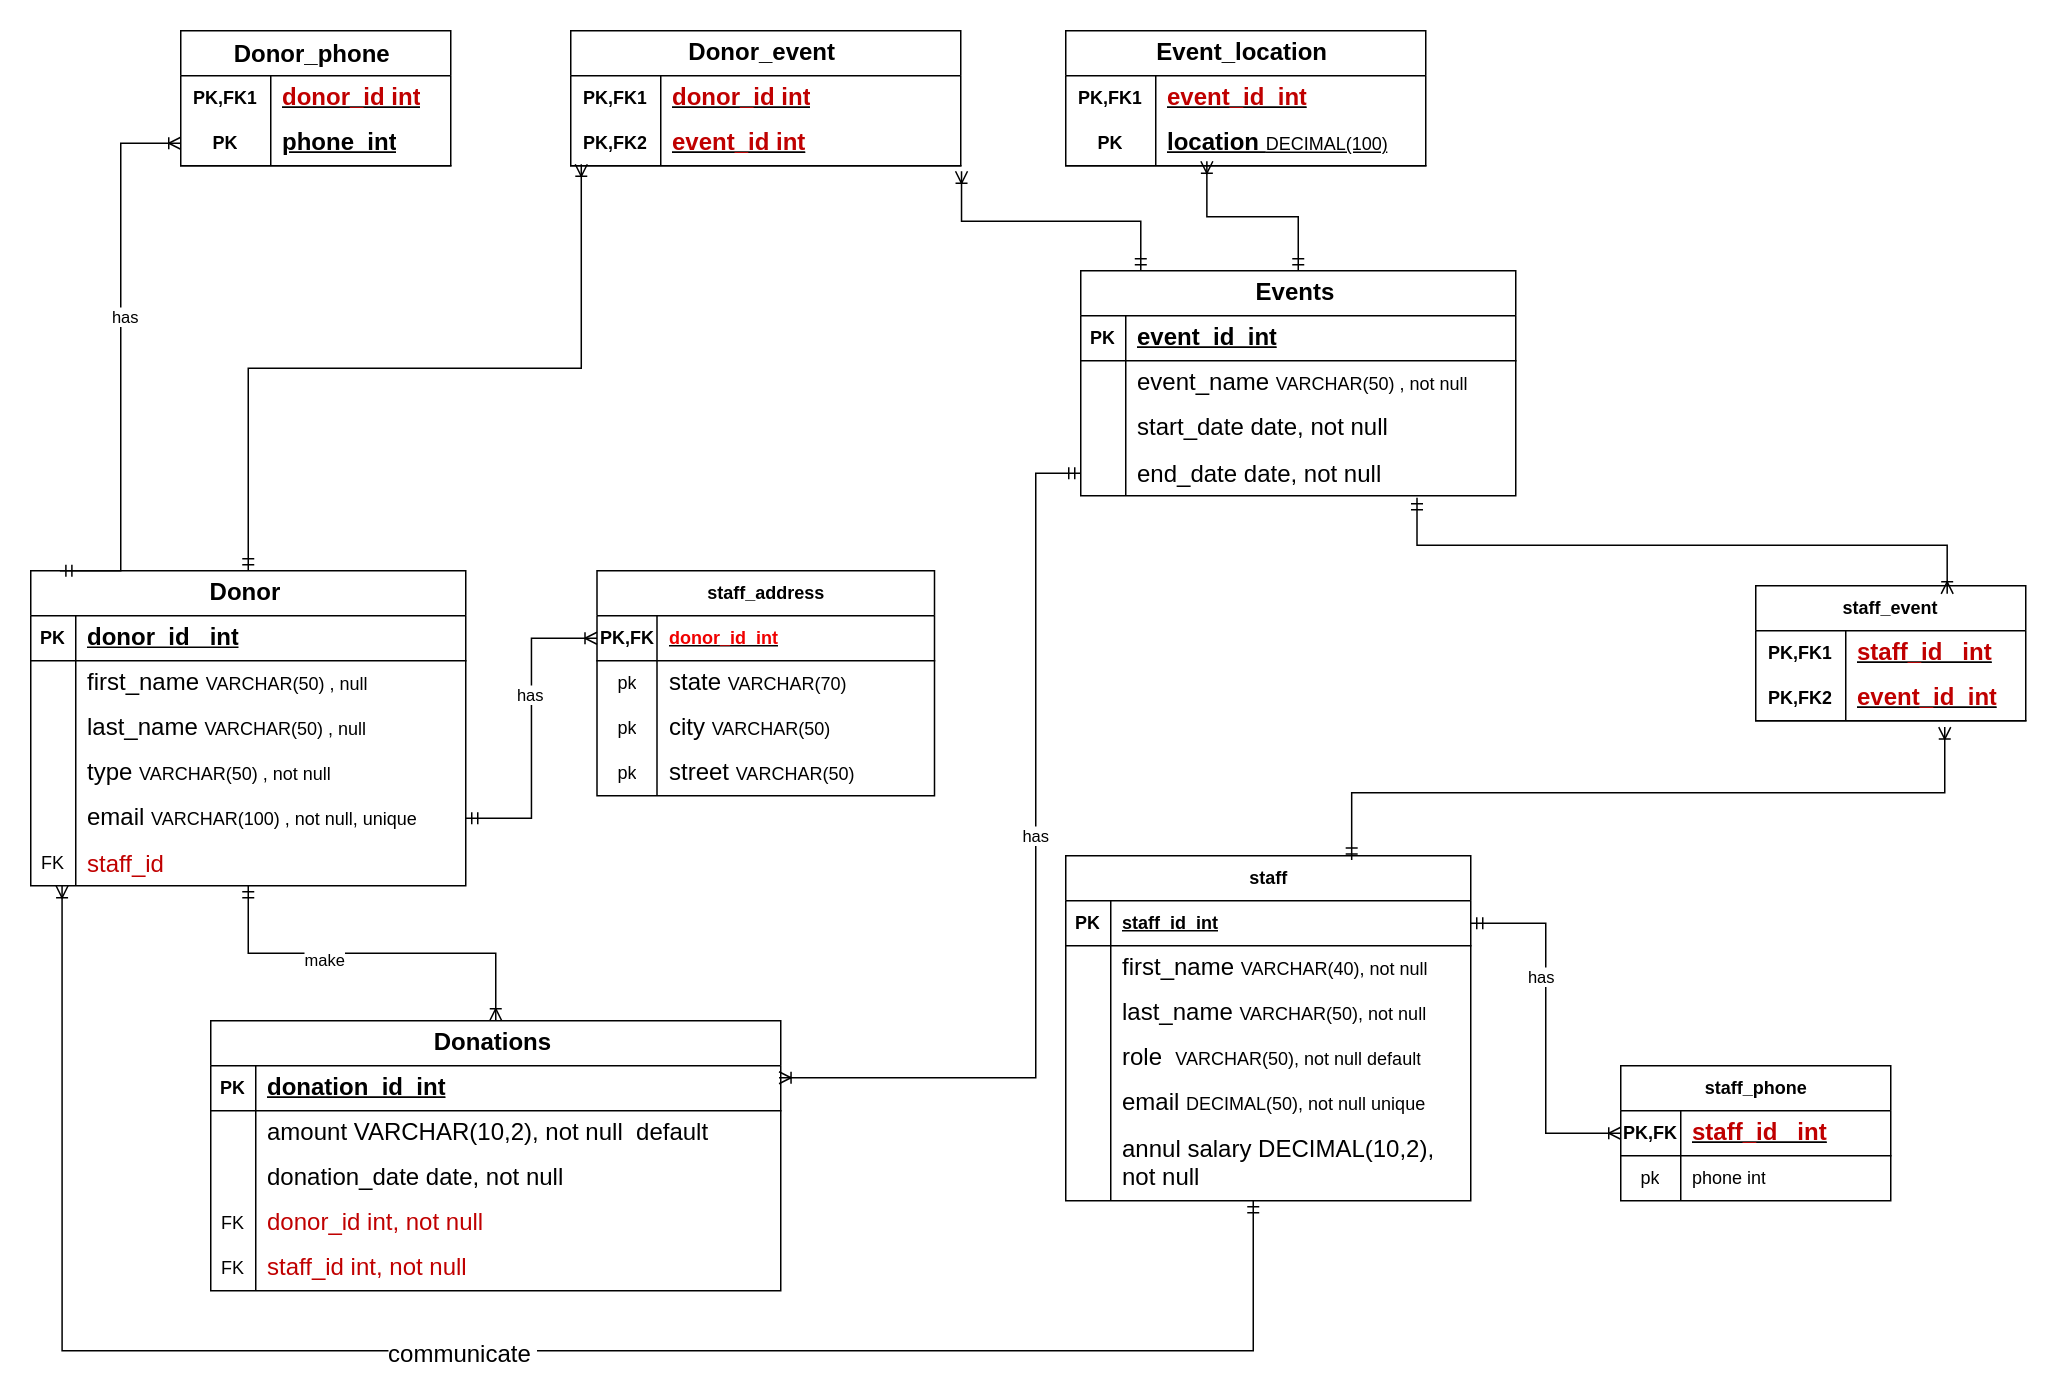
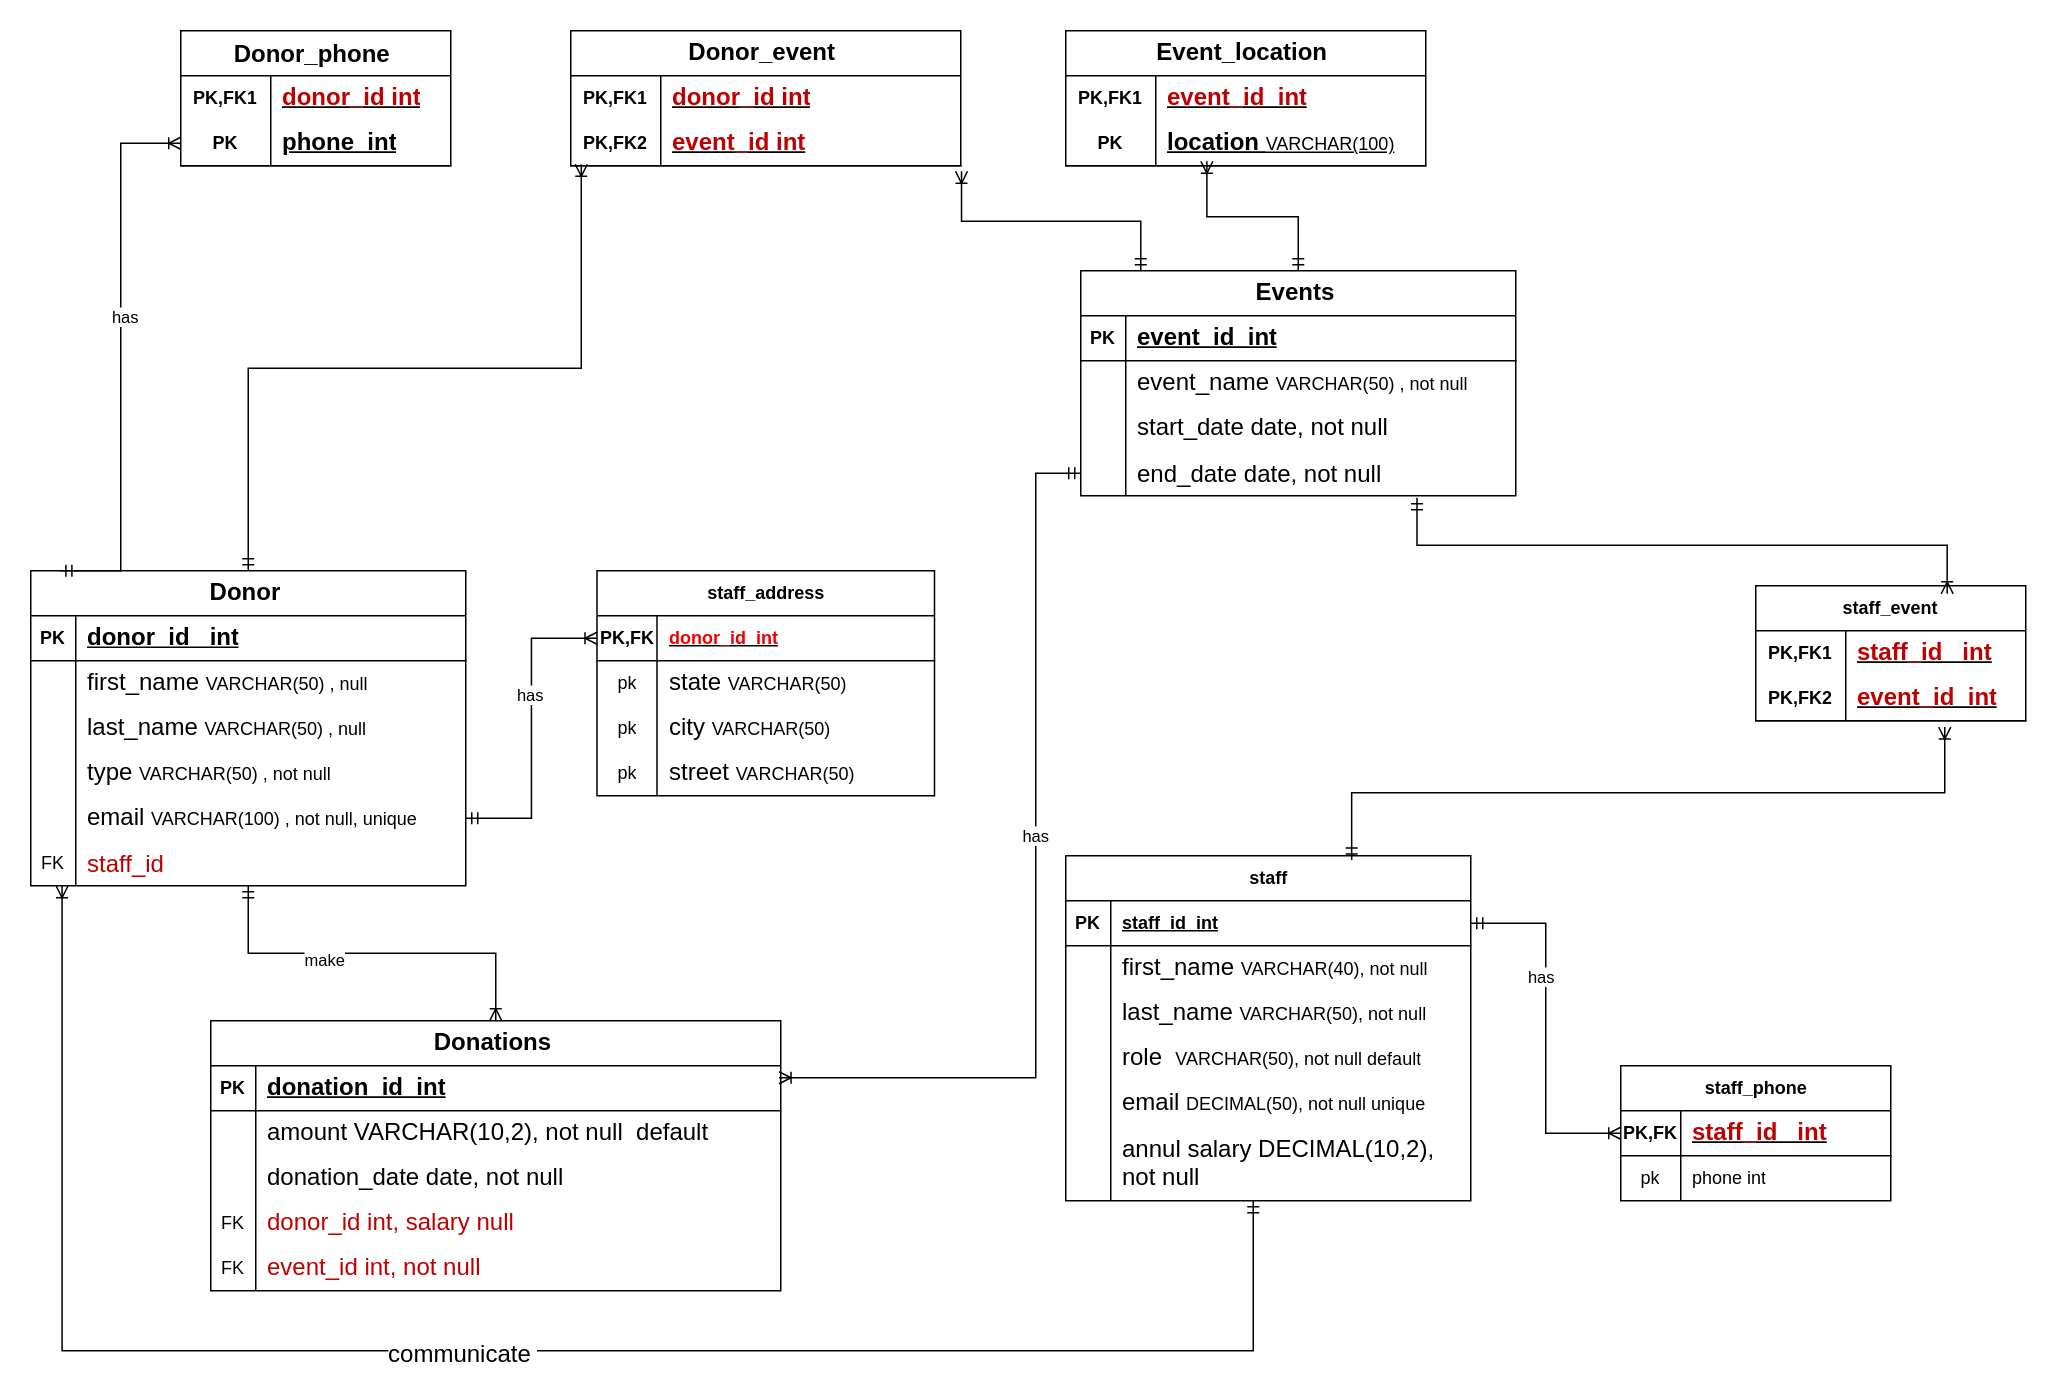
- <mxCell id="63" value="&lt;u&gt;&lt;span style=&quot;font-size:12.0pt;line-height:115%;&lt;br/&gt;font-family:&amp;quot;Times New Roman&amp;quot;,serif;mso-ascii-theme-font:major-bidi;mso-fareast-font-family:&lt;br/&gt;Aptos;mso-fareast-theme-font:minor-latin;mso-hansi-theme-font:major-bidi;&lt;br/&gt;mso-bidi-theme-font:major-bidi;mso-ansi-language:EN-US;mso-fareast-language:&lt;br/&gt;EN-US;mso-bidi-language:AR-SA&quot;&gt;location&amp;nbsp;&lt;/span&gt;&lt;/u&gt;&lt;span style=&quot;font-weight: 400;&quot;&gt;DECIMAL(100)&lt;/span&gt;" style="shape=partialRectangle;connectable=0;fillColor=none;top=0;left=0;bottom=0;right=0;align=left;spacingLeft=6;fontStyle=5;overflow=hidden;html=1;whiteSpace=wrap;" parent="61" vertex="1"><mxGeometry x="60" width="180" height="30" as="geometry"><mxRectangle width="180" height="30" as="alternateBounds" /></mxGeometry></mxCell>
+ <mxCell id="63" value="&lt;u&gt;&lt;span style=&quot;font-size:12.0pt;line-height:115%;&lt;br/&gt;font-family:&amp;quot;Times New Roman&amp;quot;,serif;mso-ascii-theme-font:major-bidi;mso-fareast-font-family:&lt;br/&gt;Aptos;mso-fareast-theme-font:minor-latin;mso-hansi-theme-font:major-bidi;&lt;br/&gt;mso-bidi-theme-font:major-bidi;mso-ansi-language:EN-US;mso-fareast-language:&lt;br/&gt;EN-US;mso-bidi-language:AR-SA&quot;&gt;location&amp;nbsp;&lt;/span&gt;&lt;/u&gt;&lt;span style=&quot;font-weight: 400;&quot;&gt;VARCHAR(100)&lt;/span&gt;" style="shape=partialRectangle;connectable=0;fillColor=none;top=0;left=0;bottom=0;right=0;align=left;spacingLeft=6;fontStyle=5;overflow=hidden;html=1;whiteSpace=wrap;" parent="61" vertex="1"><mxGeometry x="60" width="180" height="30" as="geometry"><mxRectangle width="180" height="30" as="alternateBounds" /></mxGeometry></mxCell>
- <mxCell id="121" value="&lt;span style=&quot;font-size: 12pt; line-height: 18.4px;&quot;&gt;state&amp;nbsp;&lt;/span&gt;VARCHAR(70)&amp;nbsp;" style="shape=partialRectangle;connectable=0;fillColor=none;top=0;left=0;bottom=0;right=0;align=left;spacingLeft=6;overflow=hidden;whiteSpace=wrap;html=1;" parent="119" vertex="1"><mxGeometry x="40" width="185" height="30" as="geometry"><mxRectangle width="185" height="30" as="alternateBounds" /></mxGeometry></mxCell>
+ <mxCell id="121" value="&lt;span style=&quot;font-size: 12pt; line-height: 18.4px;&quot;&gt;state&amp;nbsp;&lt;/span&gt;VARCHAR(50)&amp;nbsp;" style="shape=partialRectangle;connectable=0;fillColor=none;top=0;left=0;bottom=0;right=0;align=left;spacingLeft=6;overflow=hidden;whiteSpace=wrap;html=1;" parent="119" vertex="1"><mxGeometry x="40" width="185" height="30" as="geometry"><mxRectangle width="185" height="30" as="alternateBounds" /></mxGeometry></mxCell>
- <mxCell id="46" value="&lt;span style=&quot;font-size:12.0pt;line-height:115%;&lt;br/&gt;font-family:&amp;quot;Times New Roman&amp;quot;,serif;mso-ascii-theme-font:major-bidi;mso-fareast-font-family:&lt;br/&gt;Aptos;mso-fareast-theme-font:minor-latin;mso-hansi-theme-font:major-bidi;&lt;br/&gt;mso-bidi-theme-font:major-bidi;color:#C00000;mso-ansi-language:EN-US;&lt;br/&gt;mso-fareast-language:EN-US;mso-bidi-language:AR-SA&quot;&gt;donor_id int, not null&lt;/span&gt;" style="shape=partialRectangle;connectable=0;fillColor=none;top=0;left=0;bottom=0;right=0;align=left;spacingLeft=6;overflow=hidden;whiteSpace=wrap;html=1;" parent="44" vertex="1"><mxGeometry x="30" width="350" height="30" as="geometry"><mxRectangle width="350" height="30" as="alternateBounds" /></mxGeometry></mxCell>
+ <mxCell id="46" value="&lt;span style=&quot;font-size:12.0pt;line-height:115%;&lt;br/&gt;font-family:&amp;quot;Times New Roman&amp;quot;,serif;mso-ascii-theme-font:major-bidi;mso-fareast-font-family:&lt;br/&gt;Aptos;mso-fareast-theme-font:minor-latin;mso-hansi-theme-font:major-bidi;&lt;br/&gt;mso-bidi-theme-font:major-bidi;color:#C00000;mso-ansi-language:EN-US;&lt;br/&gt;mso-fareast-language:EN-US;mso-bidi-language:AR-SA&quot;&gt;donor_id int, salary null&lt;/span&gt;" style="shape=partialRectangle;connectable=0;fillColor=none;top=0;left=0;bottom=0;right=0;align=left;spacingLeft=6;overflow=hidden;whiteSpace=wrap;html=1;" parent="44" vertex="1"><mxGeometry x="30" width="350" height="30" as="geometry"><mxRectangle width="350" height="30" as="alternateBounds" /></mxGeometry></mxCell>
- <mxCell id="49" value="&lt;span style=&quot;font-size:12.0pt;line-height:115%;&lt;br/&gt;font-family:&amp;quot;Times New Roman&amp;quot;,serif;mso-ascii-theme-font:major-bidi;mso-fareast-font-family:&lt;br/&gt;Aptos;mso-fareast-theme-font:minor-latin;mso-hansi-theme-font:major-bidi;&lt;br/&gt;mso-bidi-theme-font:major-bidi;color:#C00000;mso-ansi-language:EN-US;&lt;br/&gt;mso-fareast-language:EN-US;mso-bidi-language:AR-SA&quot;&gt;staff_id int, not null&lt;/span&gt;" style="shape=partialRectangle;connectable=0;fillColor=none;top=0;left=0;bottom=0;right=0;align=left;spacingLeft=6;overflow=hidden;whiteSpace=wrap;html=1;" parent="47" vertex="1"><mxGeometry x="30" width="350" height="30" as="geometry"><mxRectangle width="350" height="30" as="alternateBounds" /></mxGeometry></mxCell>
+ <mxCell id="49" value="&lt;span style=&quot;font-size:12.0pt;line-height:115%;&lt;br/&gt;font-family:&amp;quot;Times New Roman&amp;quot;,serif;mso-ascii-theme-font:major-bidi;mso-fareast-font-family:&lt;br/&gt;Aptos;mso-fareast-theme-font:minor-latin;mso-hansi-theme-font:major-bidi;&lt;br/&gt;mso-bidi-theme-font:major-bidi;color:#C00000;mso-ansi-language:EN-US;&lt;br/&gt;mso-fareast-language:EN-US;mso-bidi-language:AR-SA&quot;&gt;event_id int, not null&lt;/span&gt;" style="shape=partialRectangle;connectable=0;fillColor=none;top=0;left=0;bottom=0;right=0;align=left;spacingLeft=6;overflow=hidden;whiteSpace=wrap;html=1;" parent="47" vertex="1"><mxGeometry x="30" width="350" height="30" as="geometry"><mxRectangle width="350" height="30" as="alternateBounds" /></mxGeometry></mxCell>
